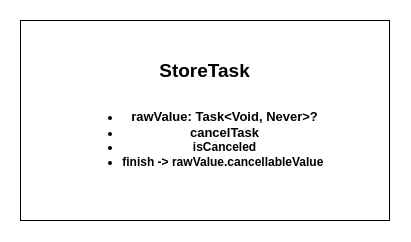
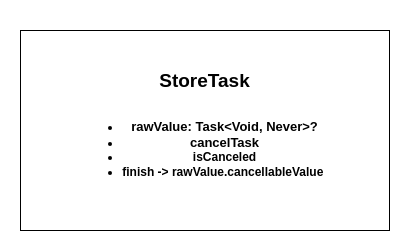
- <mxCell id="2" value="&lt;font style=&quot;&quot;&gt;&lt;b&gt;&lt;font style=&quot;font-size: 19px;&quot;&gt;StoreTask&lt;/font&gt;&lt;br&gt;&lt;br&gt;&lt;ul&gt;&lt;li&gt;&lt;font style=&quot;&quot;&gt;&lt;font style=&quot;font-size: 13px;&quot;&gt;rawValue: Task&amp;lt;Void, Never&amp;gt;?&lt;/font&gt;&lt;/font&gt;&lt;/li&gt;&lt;li&gt;&lt;span style=&quot;font-size: 13px;&quot;&gt;cancelTask&lt;/span&gt;&lt;/li&gt;&lt;li&gt;isCanceled&lt;/li&gt;&lt;li&gt;finish -&amp;gt; rawValue.cancellableValue&amp;nbsp;&lt;br&gt;&lt;/li&gt;&lt;/ul&gt;&lt;/b&gt;&lt;/font&gt;" style="rounded=0;whiteSpace=wrap;html=1;" vertex="1" parent="1"><mxGeometry x="20" y="20" width="369" height="200" as="geometry" /></mxCell>
+ <mxCell id="2" value="&lt;font style=&quot;&quot;&gt;&lt;b&gt;&lt;font style=&quot;font-size: 19px;&quot;&gt;StoreTask&lt;/font&gt;&lt;br&gt;&lt;br&gt;&lt;ul&gt;&lt;li&gt;&lt;font style=&quot;&quot;&gt;&lt;font style=&quot;font-size: 13px;&quot;&gt;rawValue: Task&amp;lt;Void, Never&amp;gt;?&lt;/font&gt;&lt;/font&gt;&lt;/li&gt;&lt;li&gt;&lt;span style=&quot;font-size: 13px;&quot;&gt;cancelTask&lt;/span&gt;&lt;/li&gt;&lt;li&gt;isCanceled&lt;/li&gt;&lt;li&gt;finish -&amp;gt; rawValue.cancellableValue&amp;nbsp;&lt;br&gt;&lt;/li&gt;&lt;/ul&gt;&lt;/b&gt;&lt;/font&gt;" style="rounded=0;whiteSpace=wrap;html=1;" vertex="1" parent="1"><mxGeometry x="20" y="30" width="369" height="200" as="geometry" /></mxCell>
